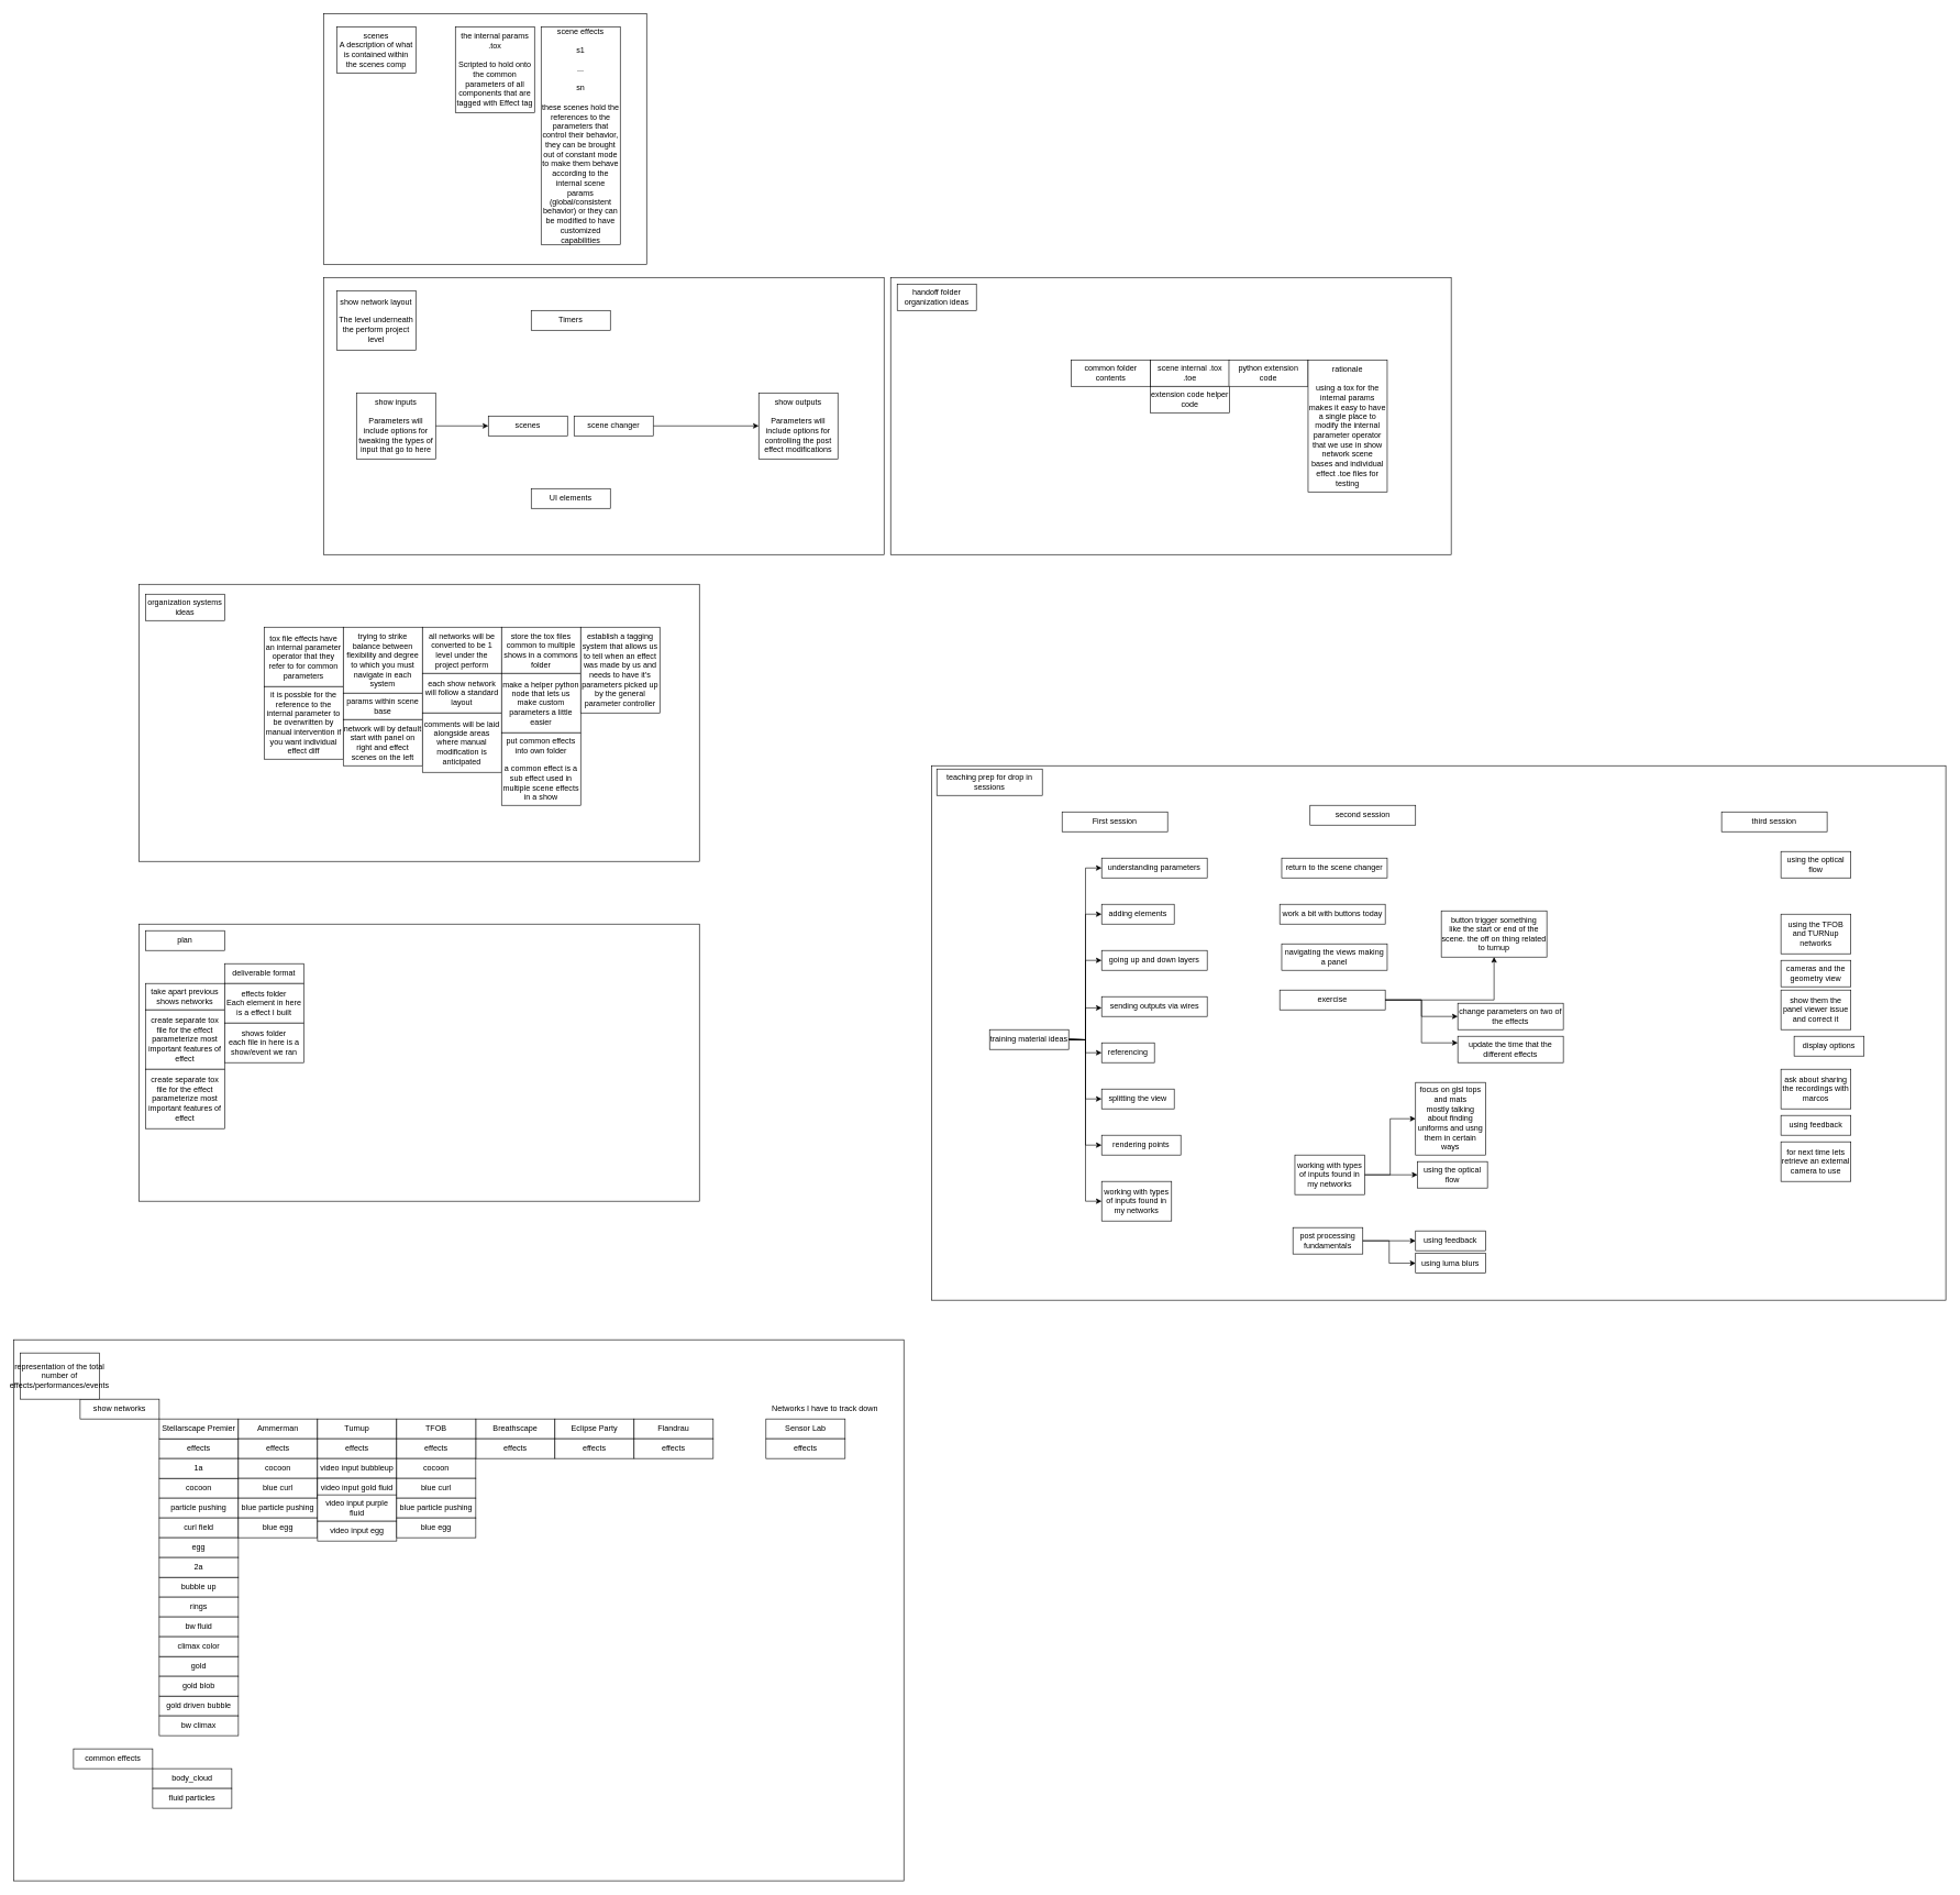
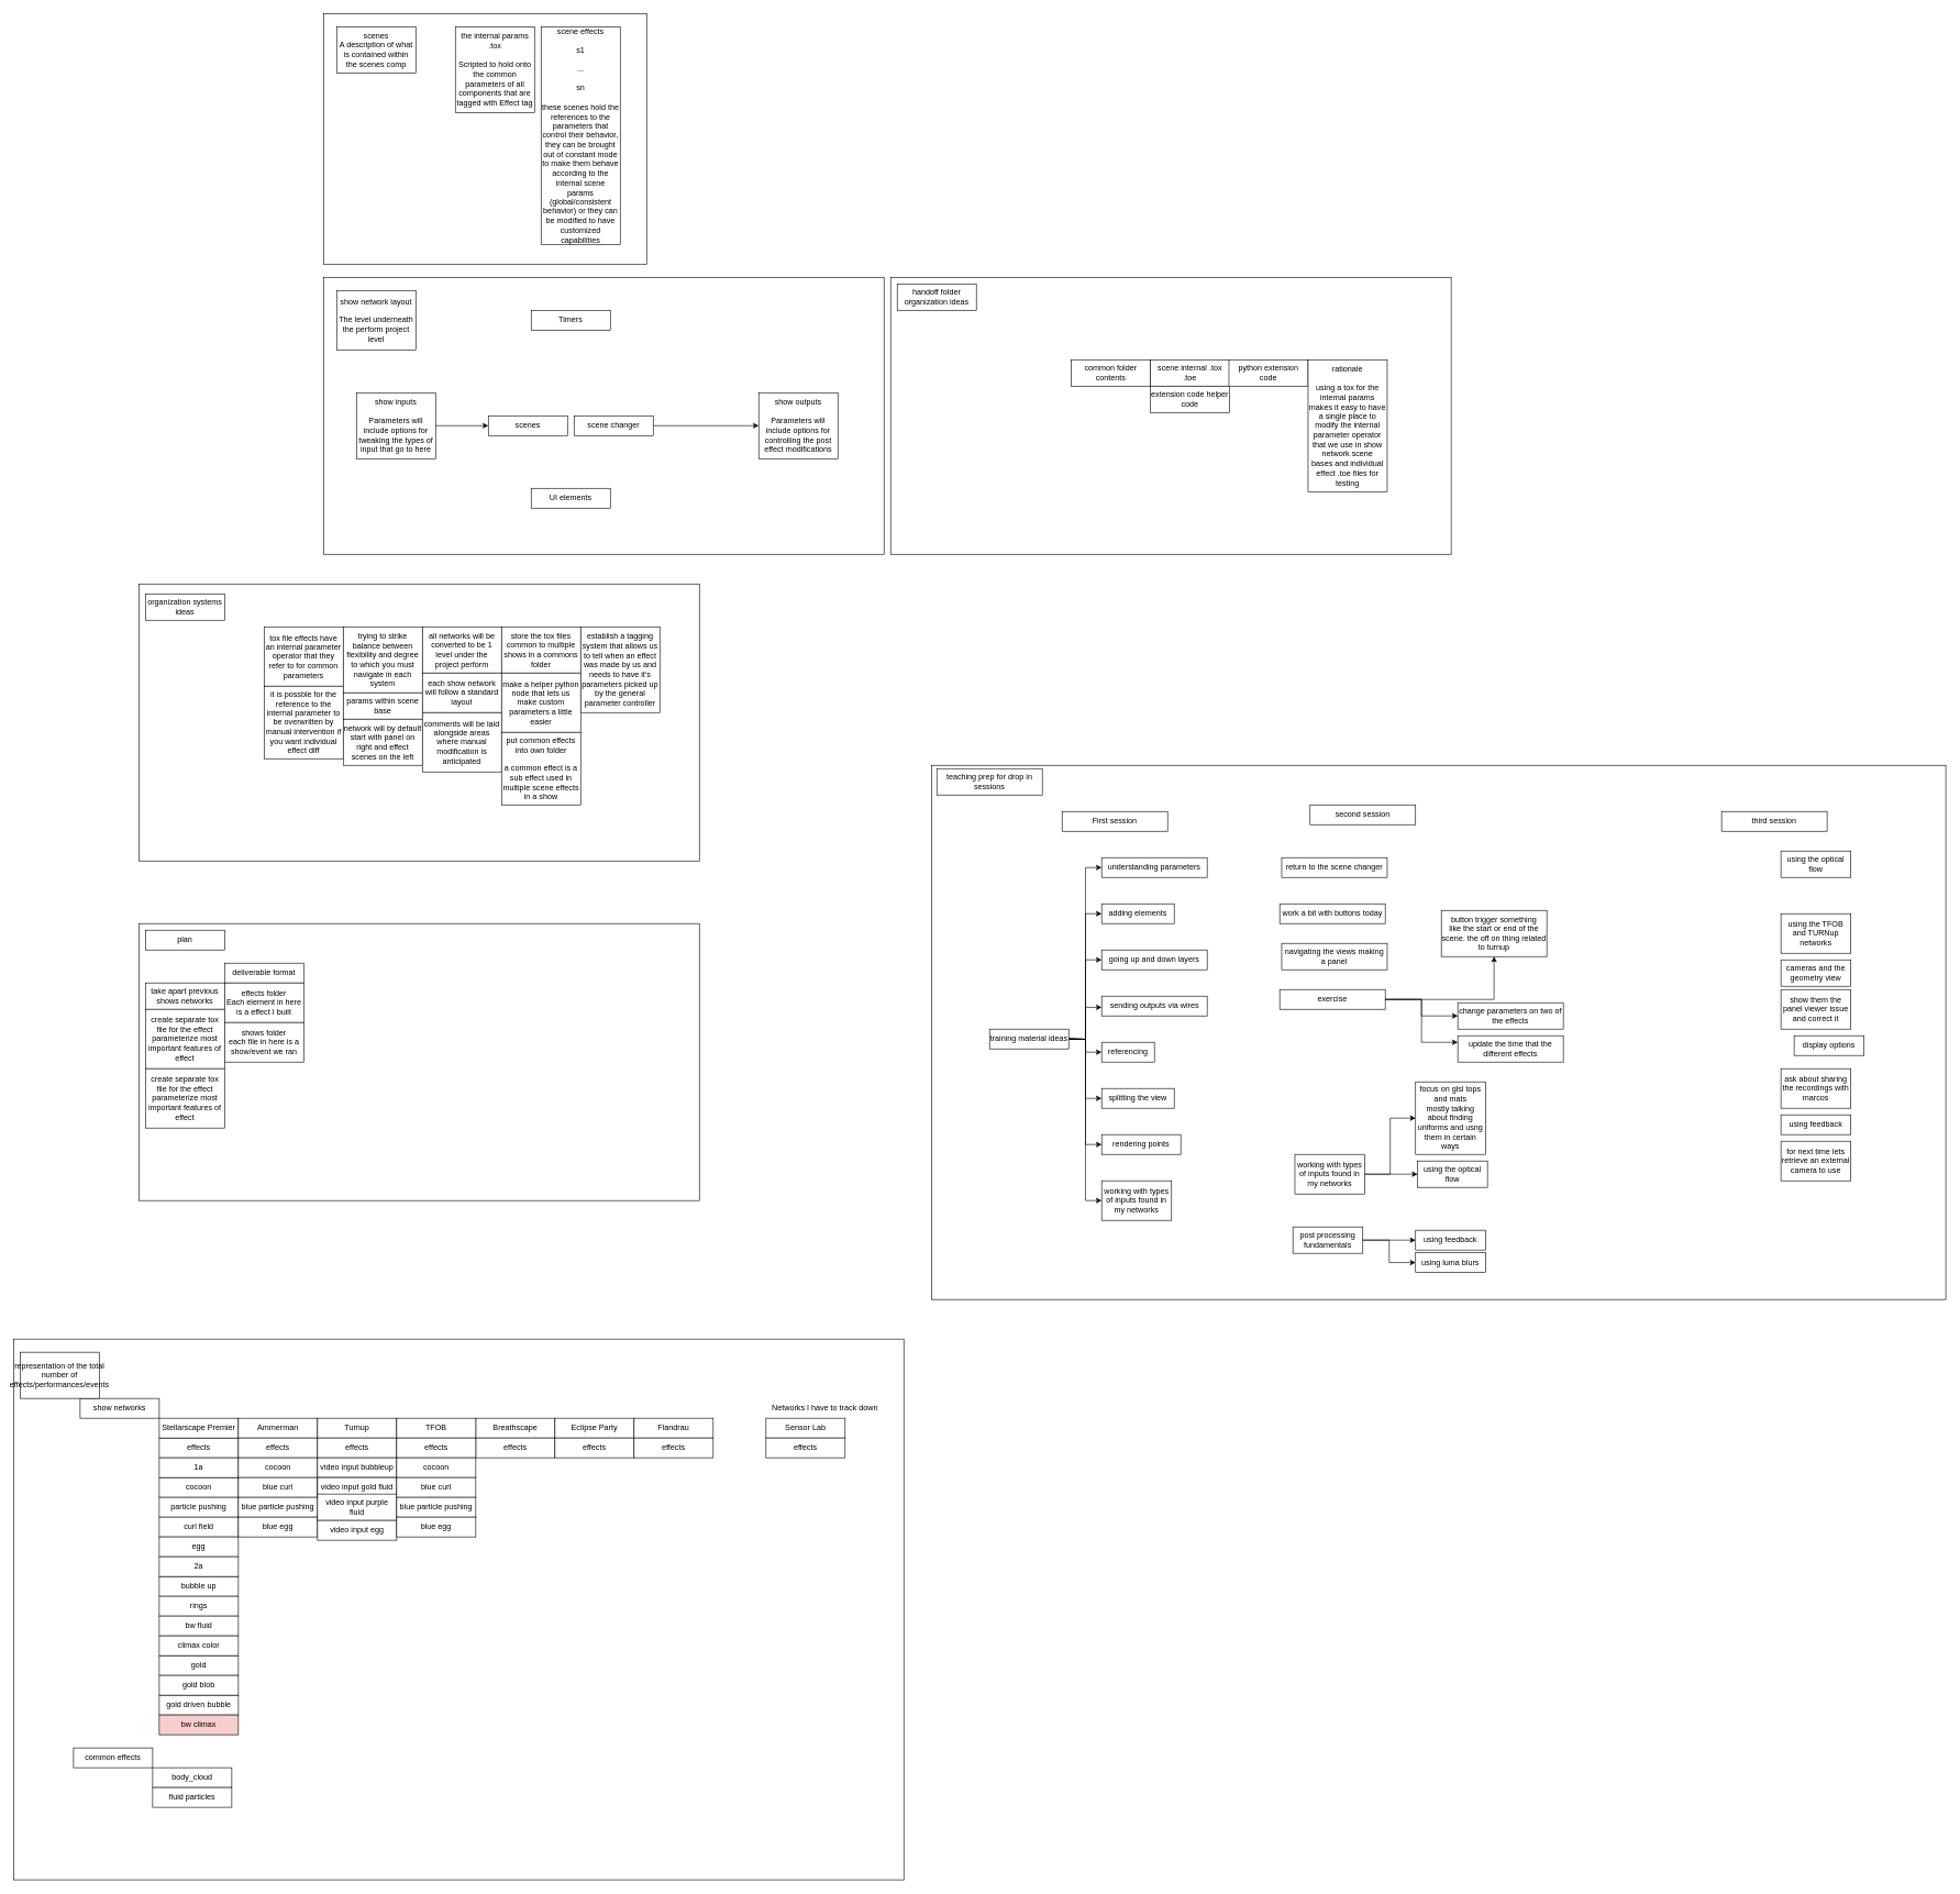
- <mxCell id="44" value="bw climax" style="rounded=0;whiteSpace=wrap;html=1;autosize=1;fixedWidth=1;resizeHeight=1;" parent="1" vertex="1"><mxGeometry x="241" y="2600" width="120" height="30" as="geometry" /></mxCell>
+ <mxCell id="44" value="bw climax" style="rounded=0;whiteSpace=wrap;html=1;autosize=1;fixedWidth=1;resizeHeight=1;fillColor=#f8cecc;" parent="1" vertex="1"><mxGeometry x="241" y="2600" width="120" height="30" as="geometry" /></mxCell>
